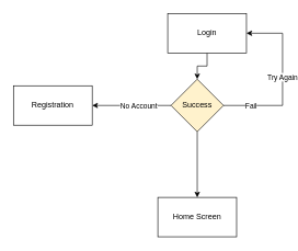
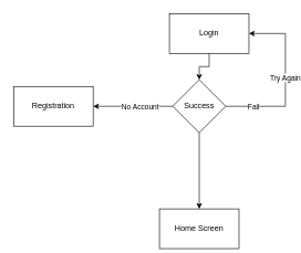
- <mxCell id="10" value="Success" style="rhombus;whiteSpace=wrap;html=1;fillColor=#fff2cc;" parent="1" vertex="1"><mxGeometry x="260" y="120" width="80" height="80" as="geometry" /></mxCell>
+ <mxCell id="10" value="Success" style="rhombus;whiteSpace=wrap;html=1;" parent="1" vertex="1"><mxGeometry x="260" y="120" width="80" height="80" as="geometry" /></mxCell>
- <mxCell id="11" value="Home Screen" style="rounded=0;whiteSpace=wrap;html=1;" parent="1" vertex="1"><mxGeometry x="240" y="300" width="120" height="60" as="geometry" /></mxCell>
+ <mxCell id="11" value="Home Screen" style="rounded=0;whiteSpace=wrap;html=1;" parent="1" vertex="1"><mxGeometry x="240" y="315" width="120" height="60" as="geometry" /></mxCell>
